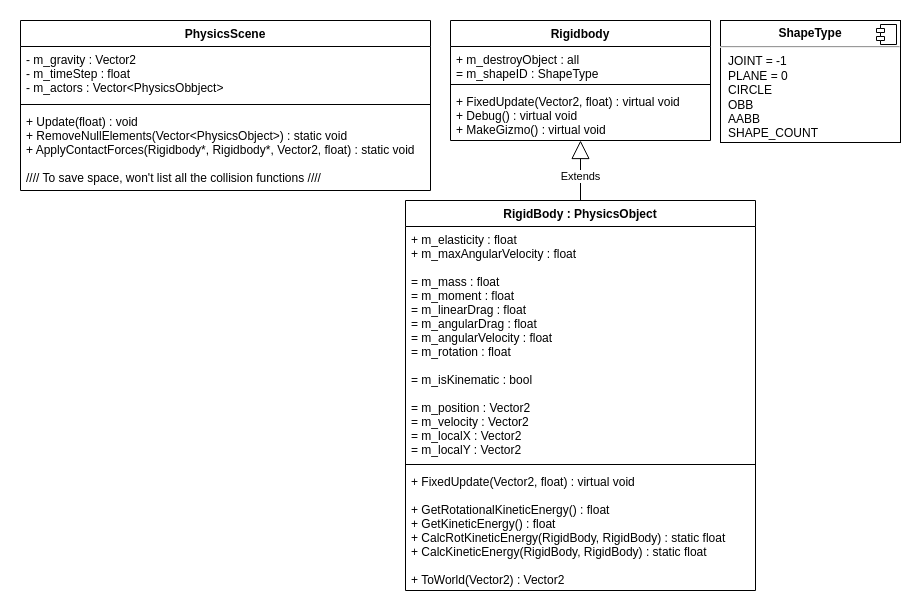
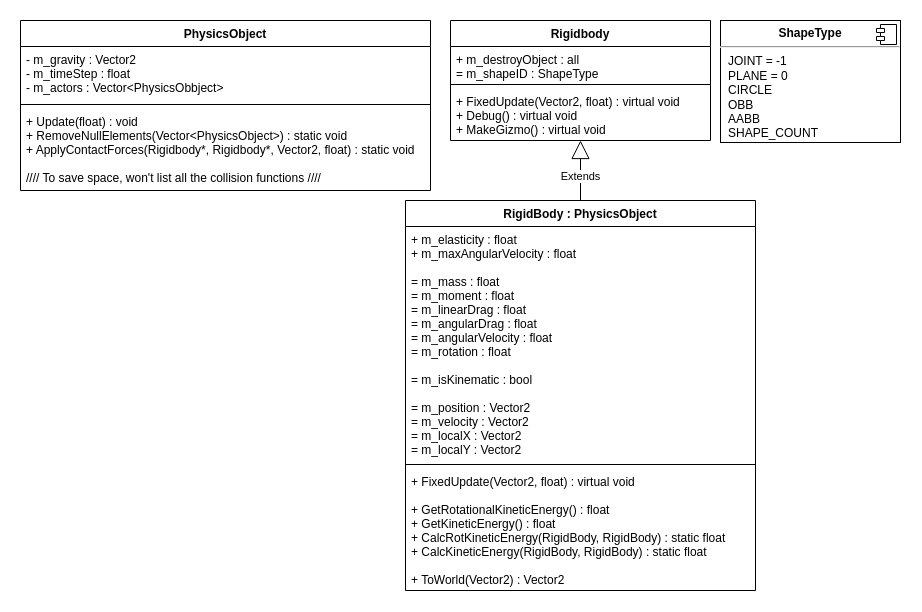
- <mxCell id="2" value="PhysicsScene" style="swimlane;fontStyle=1;align=center;verticalAlign=top;childLayout=stackLayout;horizontal=1;startSize=26;horizontalStack=0;resizeParent=1;resizeParentMax=0;resizeLast=0;collapsible=1;marginBottom=0;" vertex="1" parent="1"><mxGeometry x="20" y="20" width="410" height="170" as="geometry" /></mxCell>
+ <mxCell id="2" value="PhysicsObject" style="swimlane;fontStyle=1;align=center;verticalAlign=top;childLayout=stackLayout;horizontal=1;startSize=26;horizontalStack=0;resizeParent=1;resizeParentMax=0;resizeLast=0;collapsible=1;marginBottom=0;" vertex="1" parent="1"><mxGeometry x="20" y="20" width="410" height="170" as="geometry" /></mxCell>
